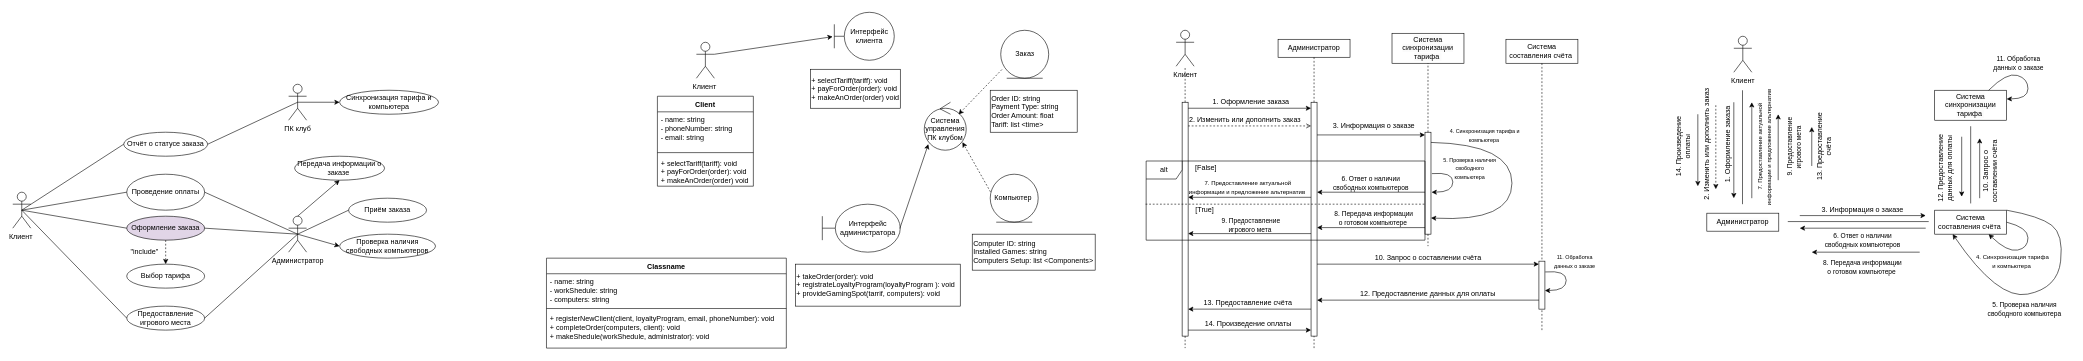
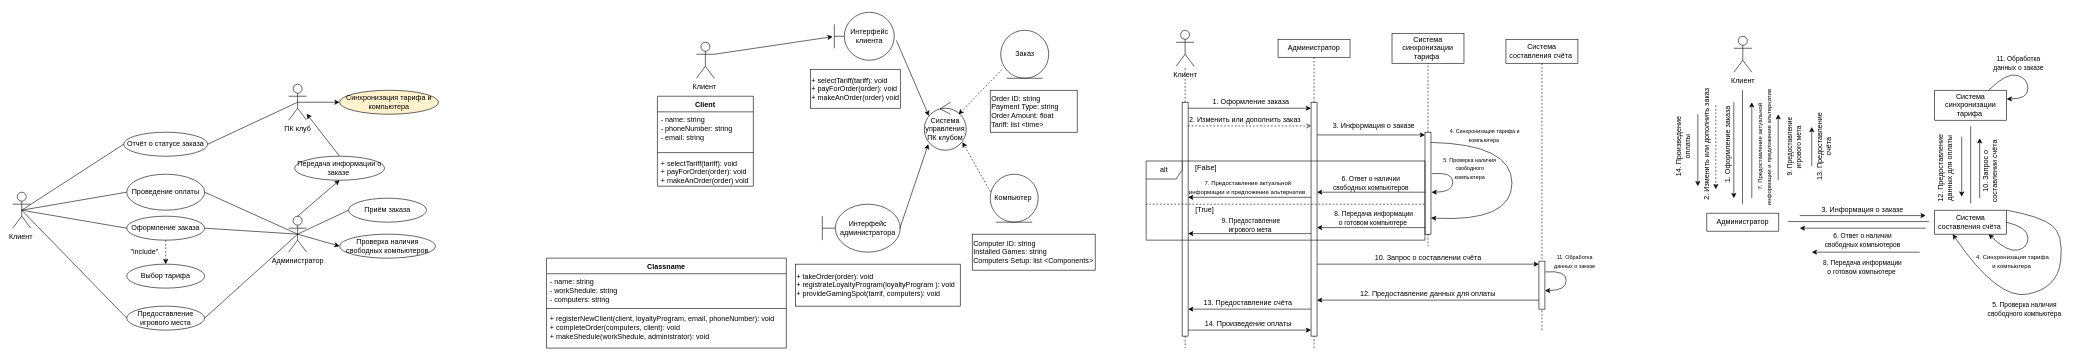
+ <mxCell id="36" value="" style="endArrow=classic;html=1;rounded=0;exitX=1.036;exitY=0.588;exitDx=0;exitDy=0;exitPerimeter=0;entryX=0.109;entryY=0.283;entryDx=0;entryDy=0;entryPerimeter=0;" edge="1" parent="1" source="31" target="32"><mxGeometry width="50" height="50" relative="1" as="geometry"><mxPoint x="1370" y="250" as="sourcePoint" /><mxPoint x="1420" y="200" as="targetPoint" /></mxGeometry></mxCell>
- <mxCell id="18" value="Синхронизация тарифа и компьютера" style="ellipse;whiteSpace=wrap;html=1;" vertex="1" parent="1"><mxGeometry x="565" y="150" width="165" height="40" as="geometry" /></mxCell>
+ <mxCell id="18" value="Синхронизация тарифа и компьютера" style="ellipse;whiteSpace=wrap;html=1;fillColor=#fff2cc;" vertex="1" parent="1"><mxGeometry x="565" y="150" width="165" height="40" as="geometry" /></mxCell>
+ <mxCell id="22" value="" style="endArrow=classic;html=1;rounded=0;exitX=0.5;exitY=0;exitDx=0;exitDy=0;" edge="1" parent="1" source="17" target="4"><mxGeometry width="50" height="50" relative="1" as="geometry"><mxPoint x="300" y="310" as="sourcePoint" /><mxPoint x="350" y="260" as="targetPoint" /></mxGeometry></mxCell>
- <mxCell id="5" value="Оформление заказа" style="ellipse;whiteSpace=wrap;html=1;fillColor=#e1d5e7;" vertex="1" parent="1"><mxGeometry x="210" y="360" width="130" height="40" as="geometry" /></mxCell>
+ <mxCell id="5" value="Оформление заказа" style="ellipse;whiteSpace=wrap;html=1;" vertex="1" parent="1"><mxGeometry x="210" y="360" width="130" height="40" as="geometry" /></mxCell>
